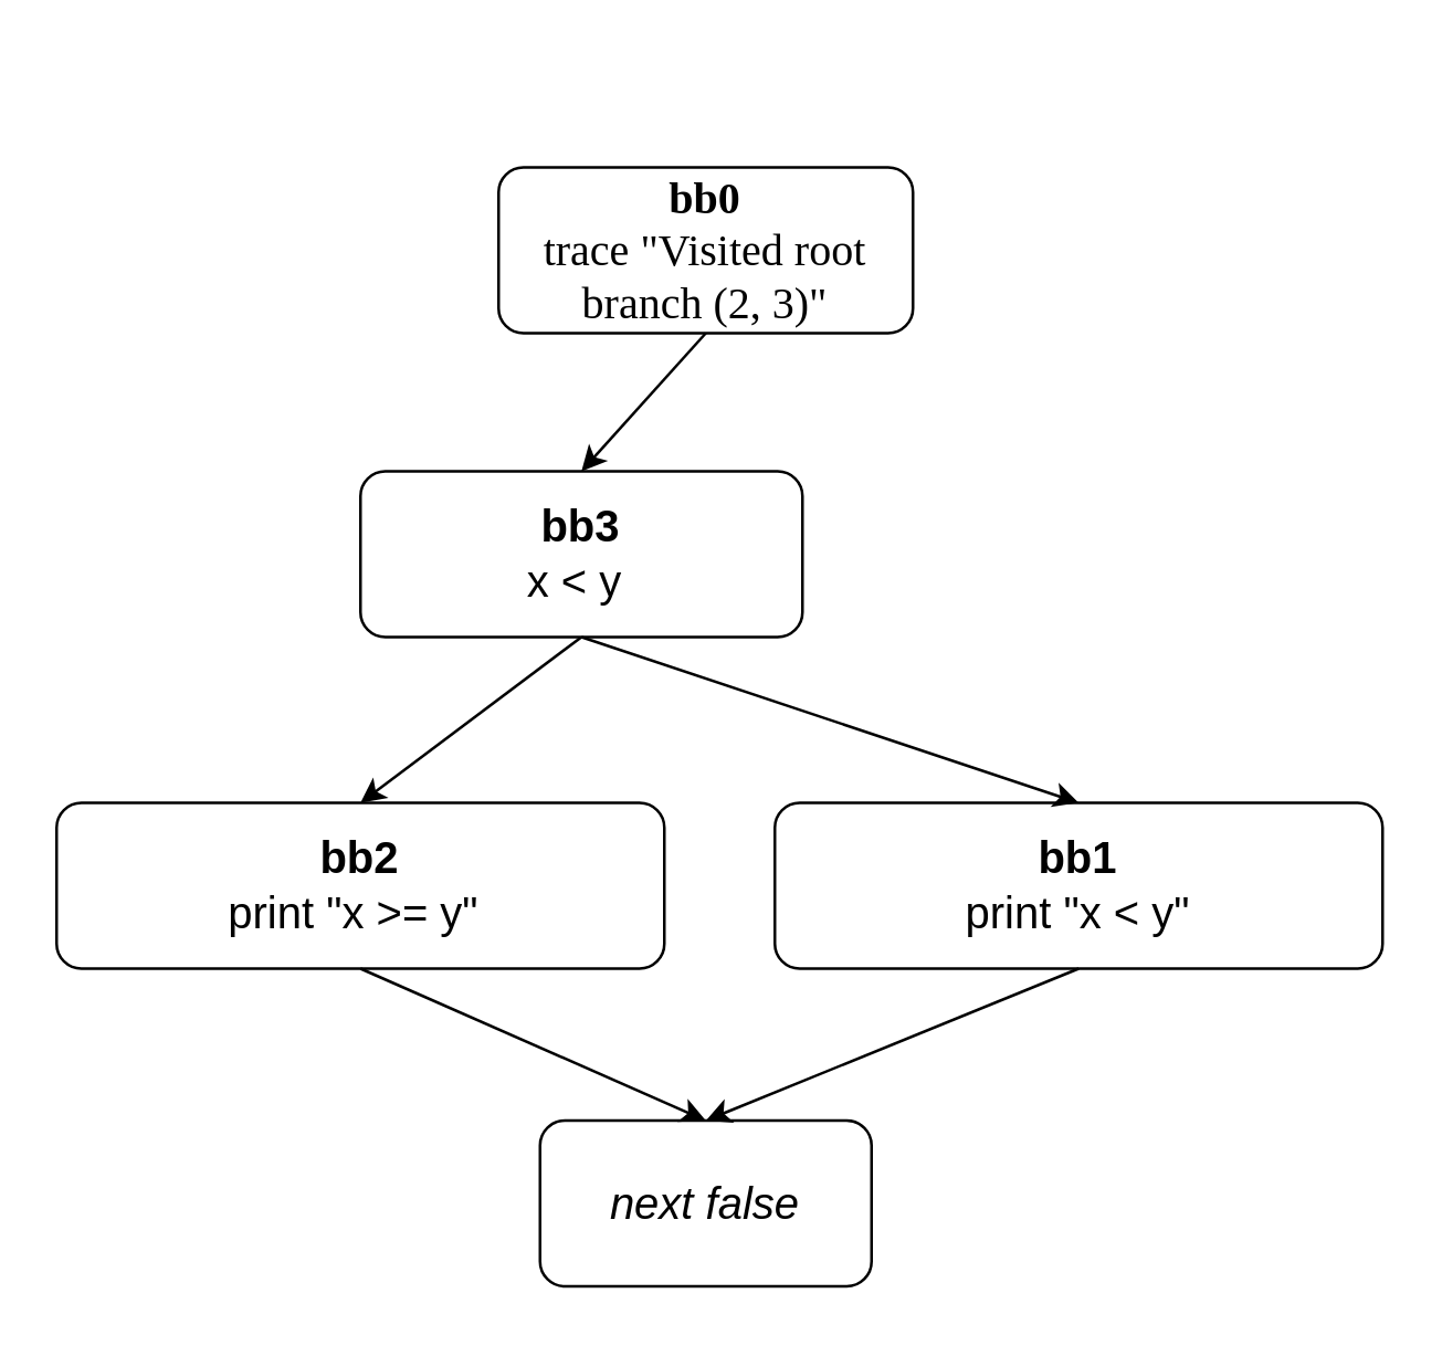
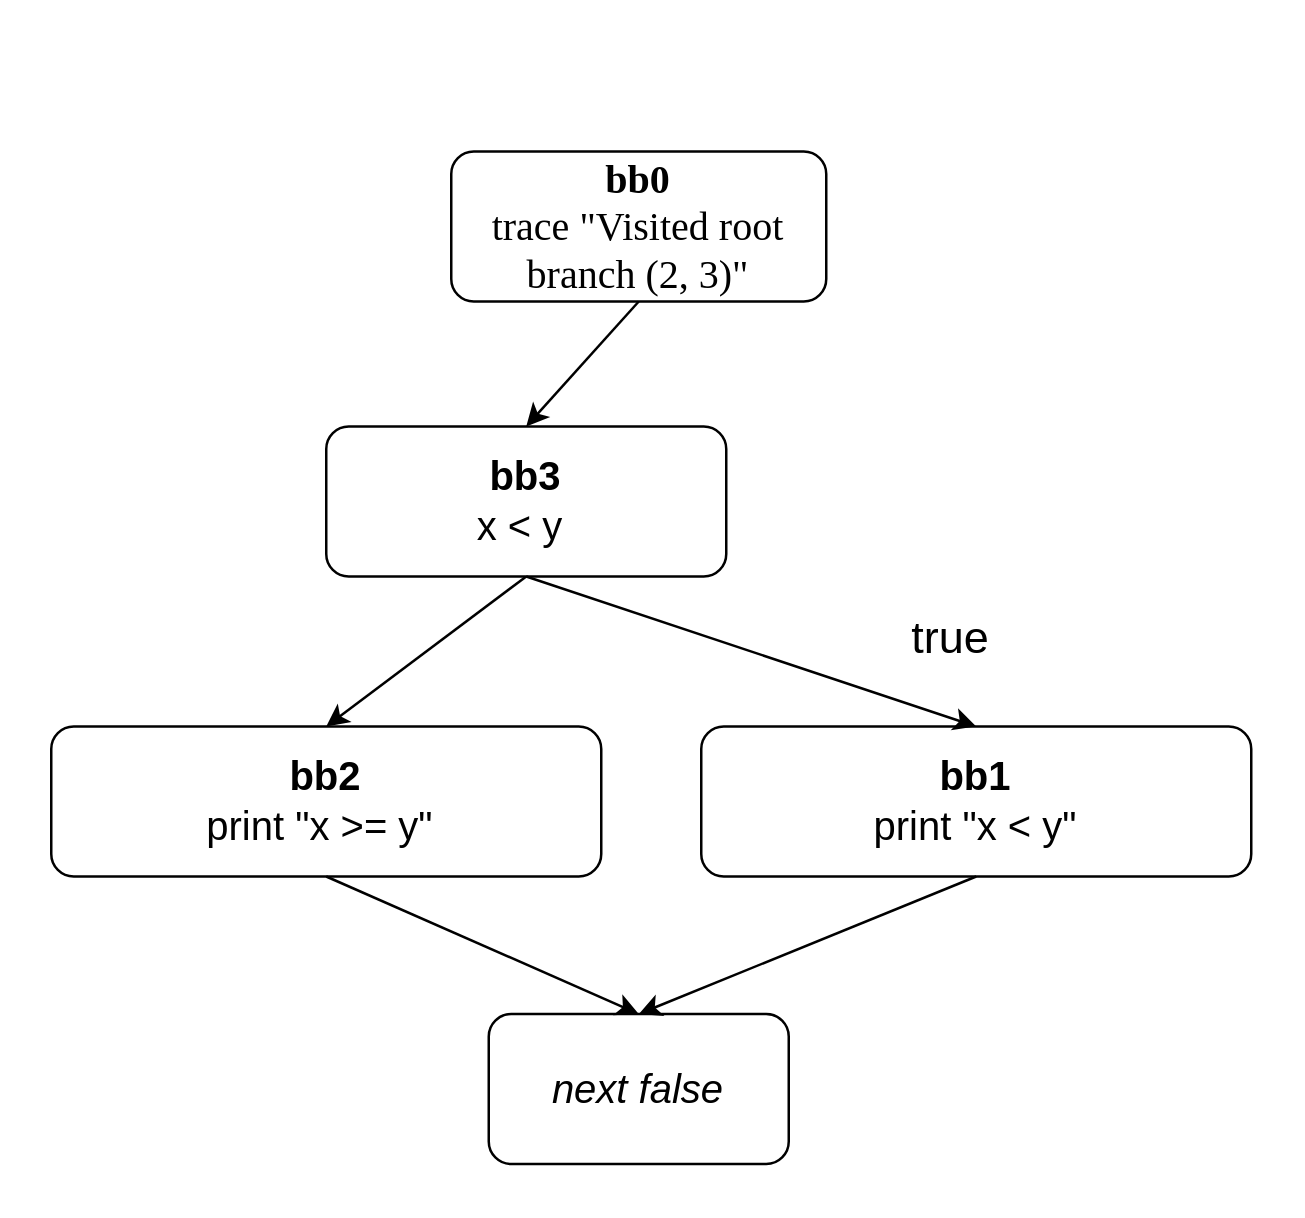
+ <mxCell id="12" value="true" style="text;html=1;strokeColor=none;fillColor=none;align=center;verticalAlign=middle;whiteSpace=wrap;rounded=0;fontSize=18;" parent="1" vertex="1"><mxGeometry x="350" y="240" width="60" height="30" as="geometry" /></mxCell>
